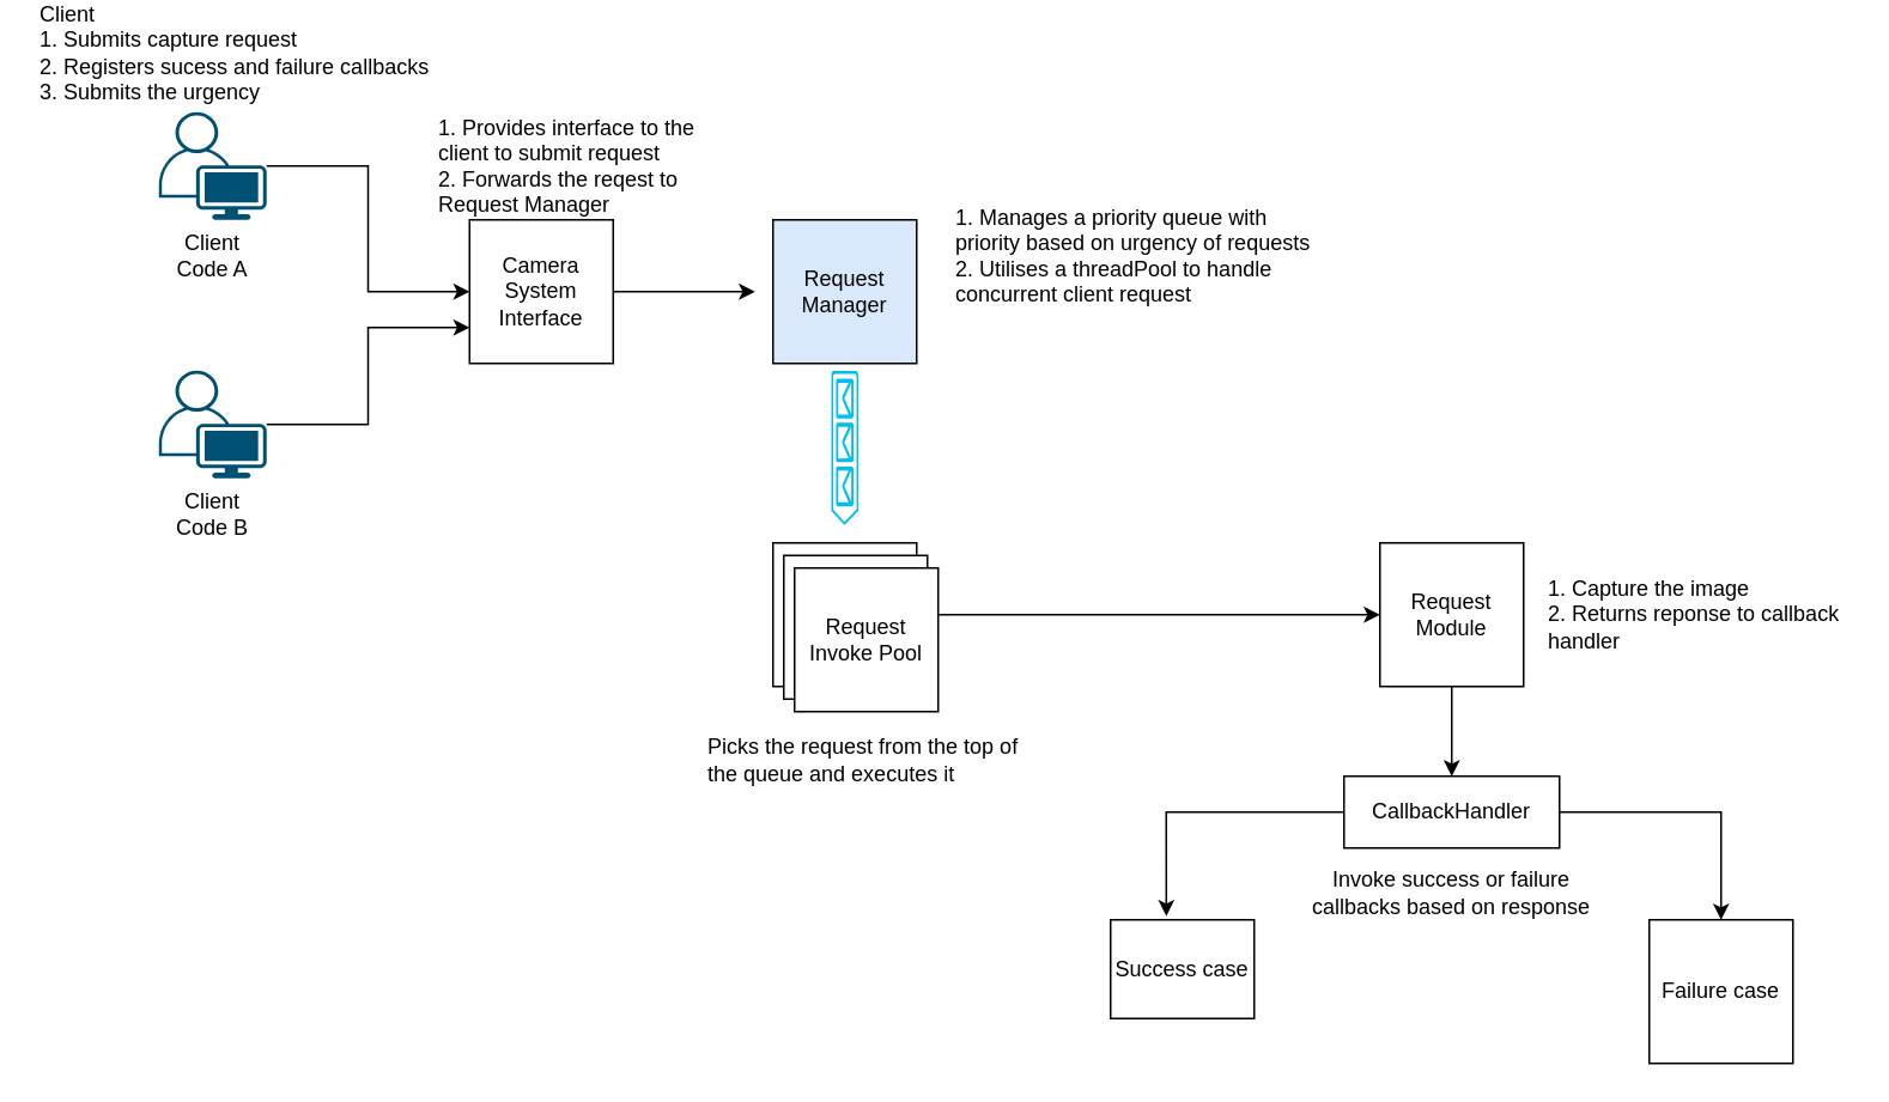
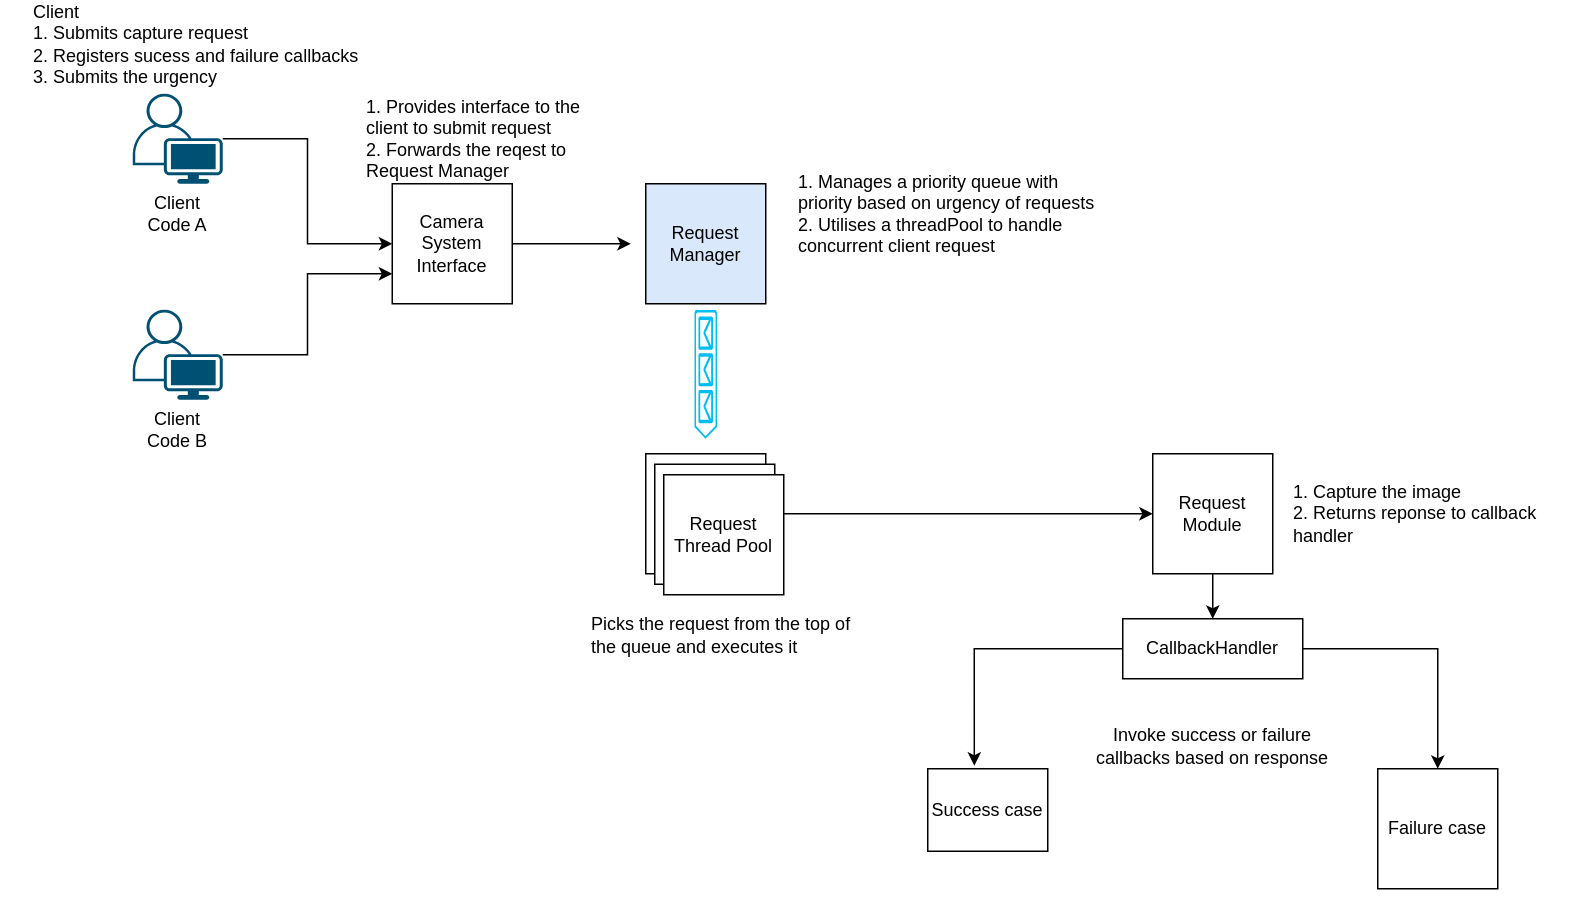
- <mxCell id="30" value="Request Invoke Pool" style="whiteSpace=wrap;html=1;aspect=fixed;" vertex="1" parent="1"><mxGeometry x="442" y="308" width="80" height="80" as="geometry" /></mxCell>
+ <mxCell id="30" value="Request Thread Pool" style="whiteSpace=wrap;html=1;aspect=fixed;" vertex="1" parent="1"><mxGeometry x="442" y="308" width="80" height="80" as="geometry" /></mxCell>
- <mxCell id="16" value="CallbackHandler" style="rounded=0;whiteSpace=wrap;html=1;" parent="1" vertex="1"><mxGeometry x="748" y="424" width="120" height="40" as="geometry" /></mxCell>
+ <mxCell id="16" value="CallbackHandler" style="rounded=0;whiteSpace=wrap;html=1;" parent="1" vertex="1"><mxGeometry x="748" y="404" width="120" height="40" as="geometry" /></mxCell>
